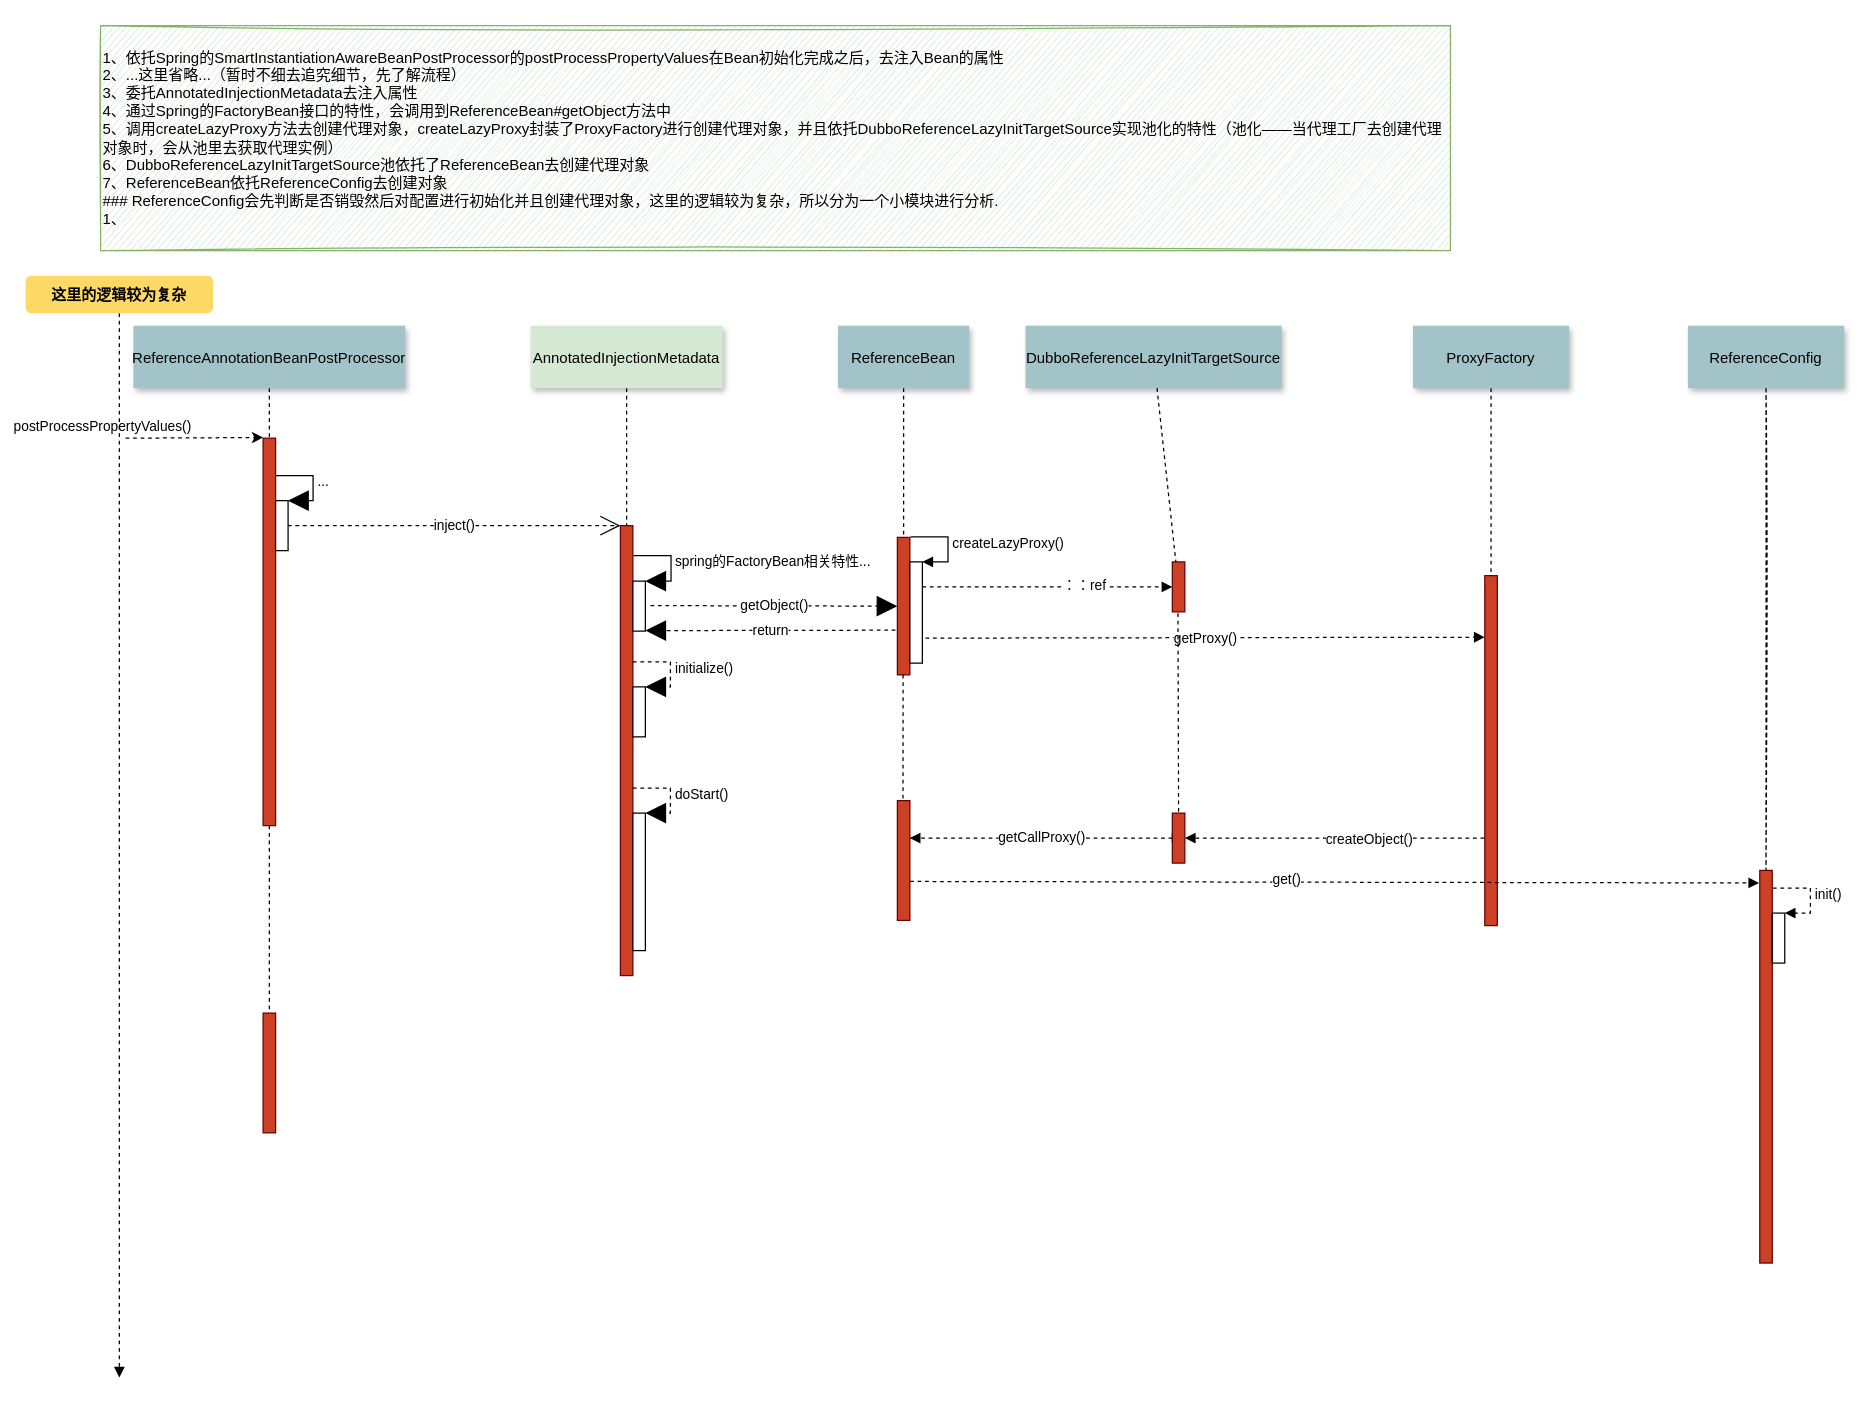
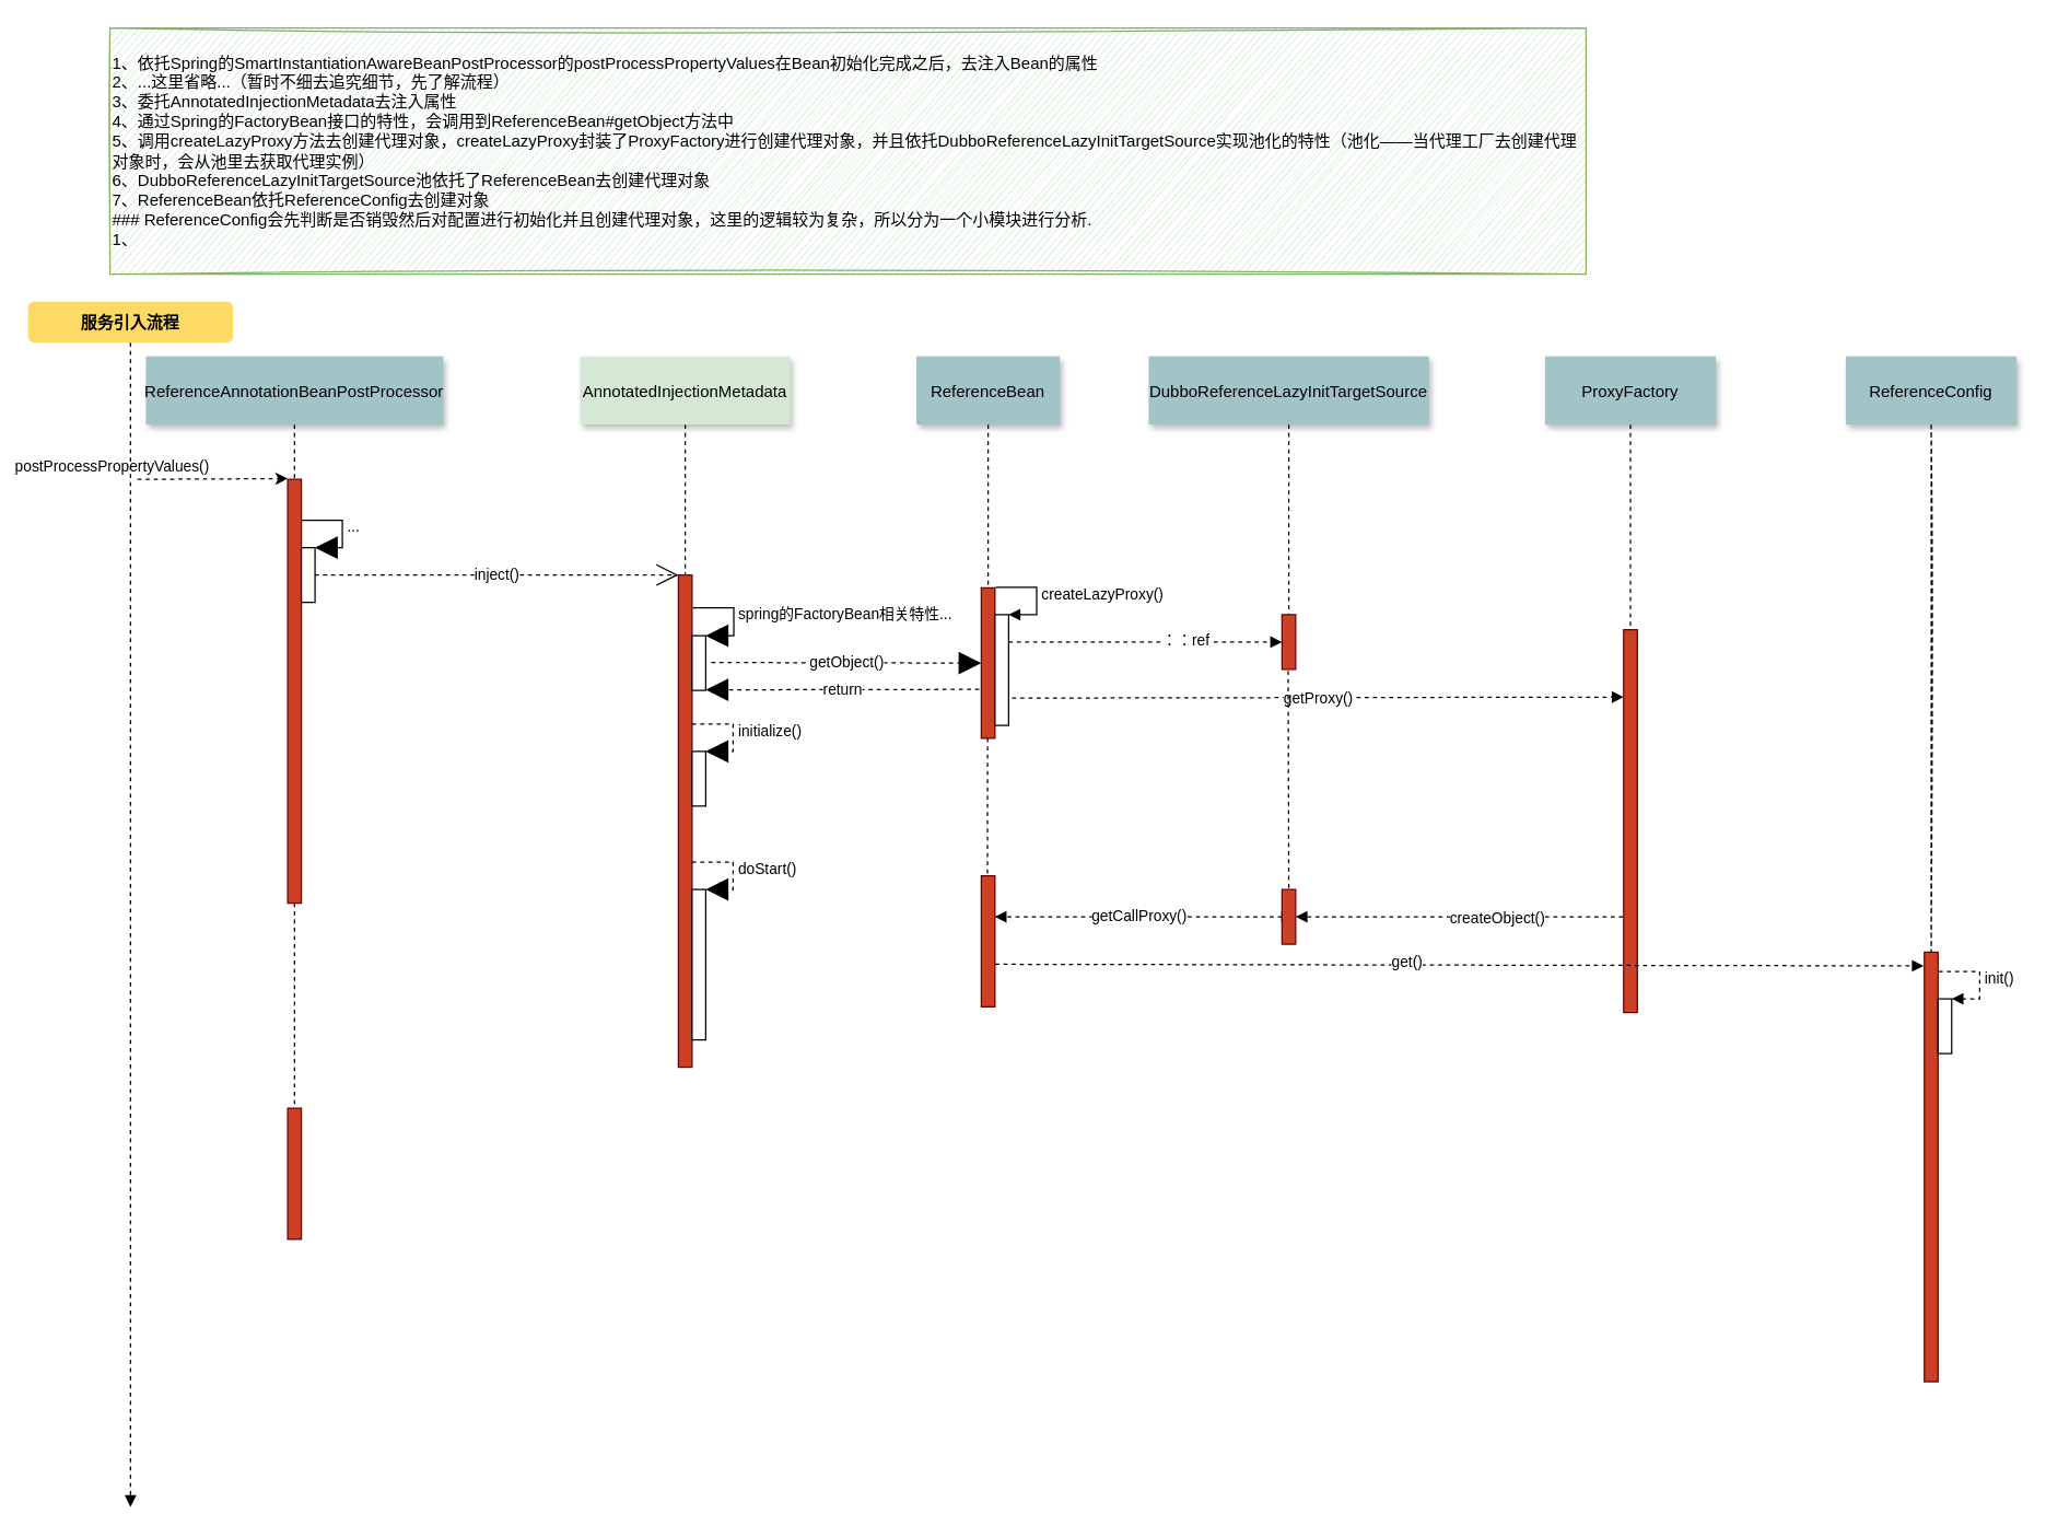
- <mxCell id="19" value="这里的逻辑较为复杂" style="rounded=1;fontStyle=1;fillColor=#FFD966;strokeColor=none" vertex="1" parent="1"><mxGeometry x="20" y="220" width="150" height="30" as="geometry" /></mxCell>
+ <mxCell id="19" value="服务引入流程" style="rounded=1;fontStyle=1;fillColor=#FFD966;strokeColor=none" vertex="1" parent="1"><mxGeometry x="20" y="220" width="150" height="30" as="geometry" /></mxCell>
- <mxCell id="13" value="DubboReferenceLazyInitTargetSource" style="shadow=1;fillColor=#A2C4C9;strokeColor=none" vertex="1" parent="1"><mxGeometry x="820" y="260" width="205" height="50" as="geometry" /></mxCell>
+ <mxCell id="13" value="DubboReferenceLazyInitTargetSource" style="shadow=1;fillColor=#A2C4C9;strokeColor=none" vertex="1" parent="1"><mxGeometry x="840" y="260" width="205" height="50" as="geometry" /></mxCell>
